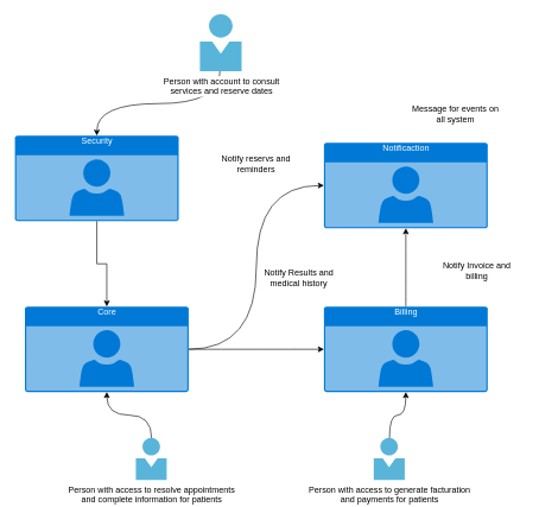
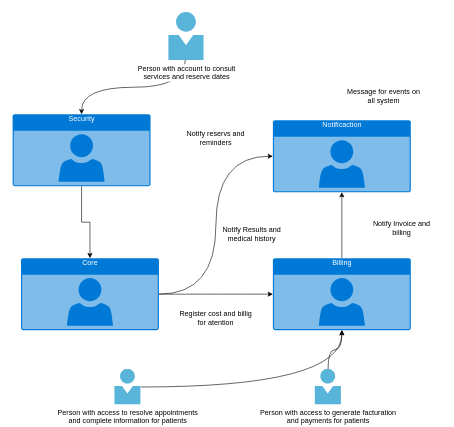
+ <mxCell id="18" value="Register cost and billig for atention" style="text;html=1;strokeColor=none;fillColor=none;align=center;verticalAlign=middle;whiteSpace=wrap;rounded=0;" parent="1" vertex="1"><mxGeometry x="294" y="520" width="130" height="20" as="geometry" /></mxCell>
- <mxCell id="10" style="edgeStyle=orthogonalEdgeStyle;curved=1;jumpStyle=none;orthogonalLoop=1;jettySize=auto;html=1;entryX=0.5;entryY=1;entryDx=0;entryDy=0;entryPerimeter=0;" parent="1" source="11" target="6" edge="1"><mxGeometry relative="1" as="geometry" /></mxCell>
+ <mxCell id="10" style="edgeStyle=orthogonalEdgeStyle;curved=1;jumpStyle=none;orthogonalLoop=1;jettySize=auto;html=1;" parent="1" source="11" target="3" edge="1"><mxGeometry relative="1" as="geometry" /></mxCell>
